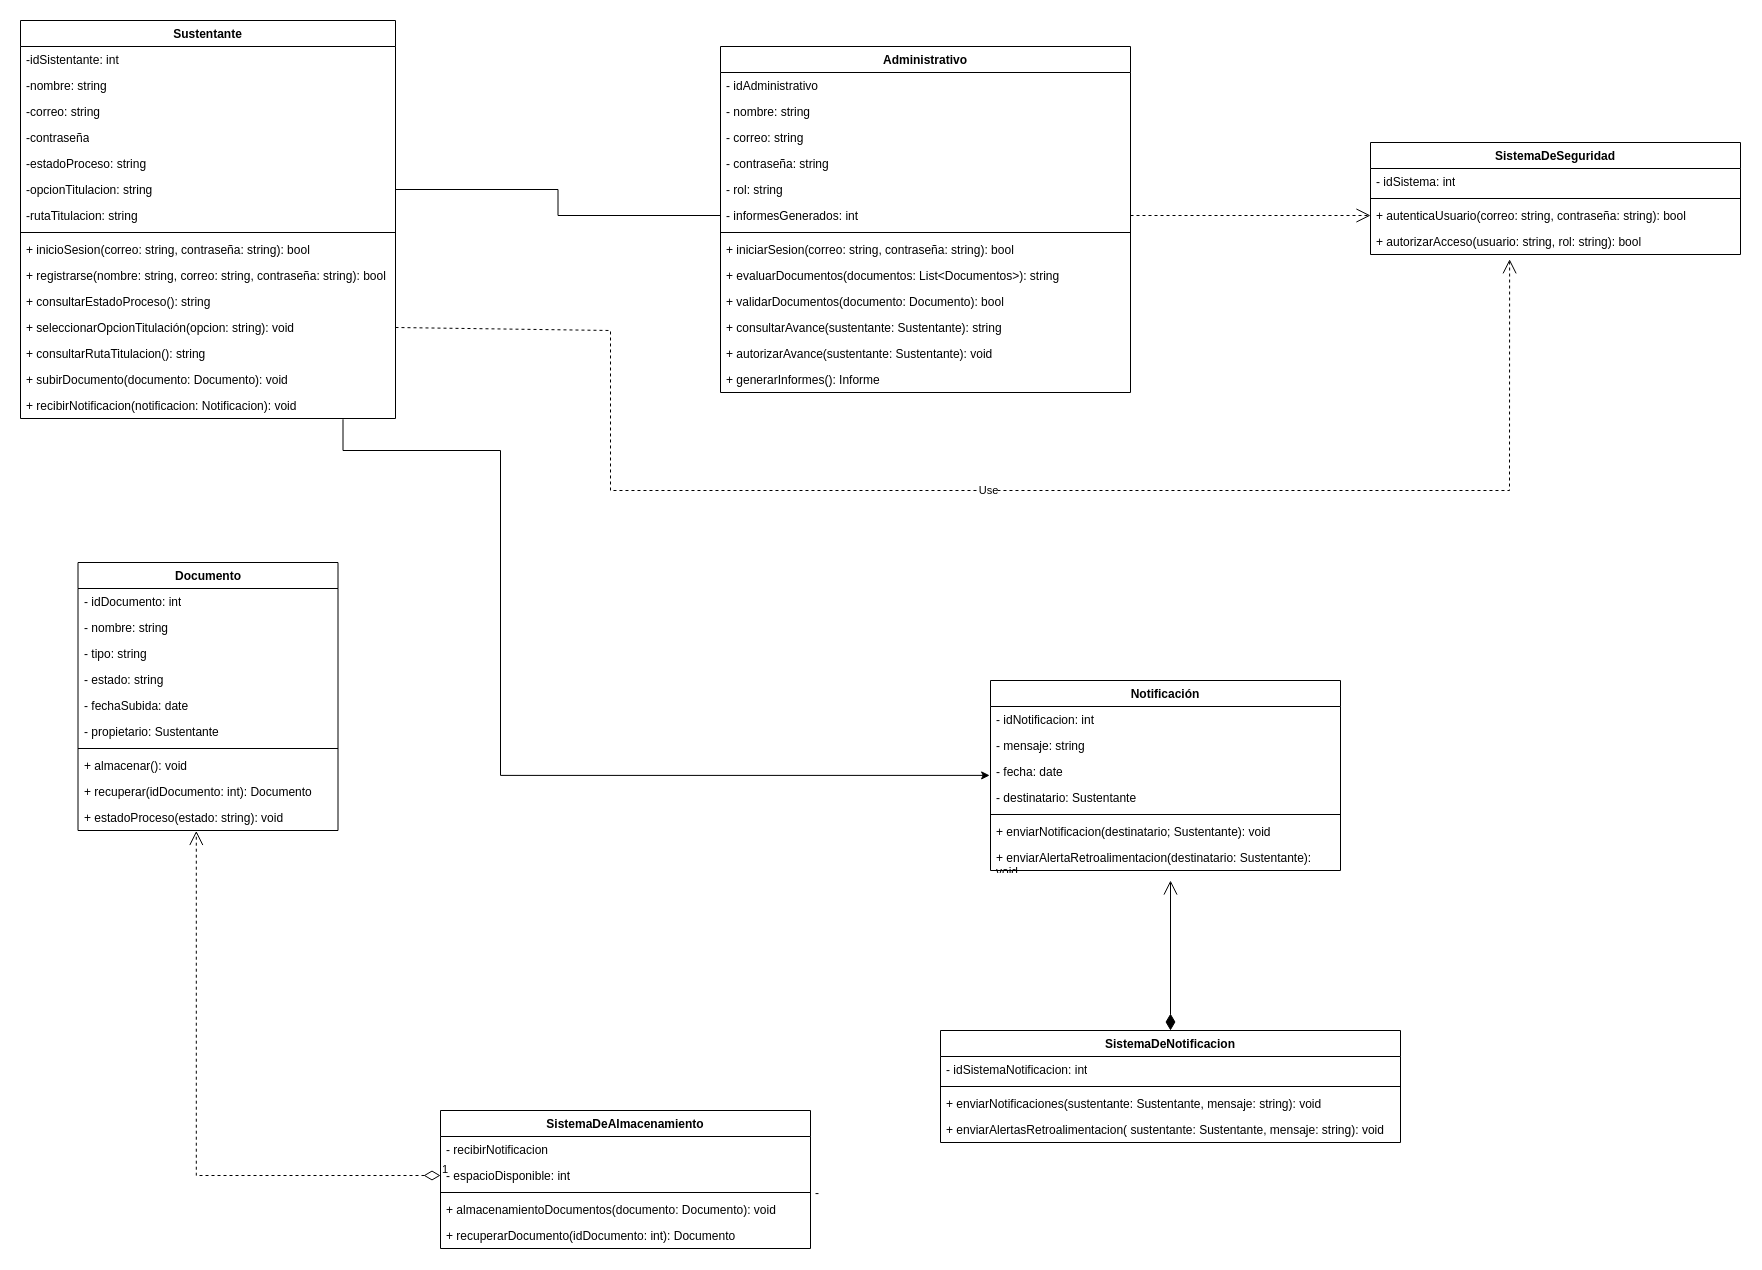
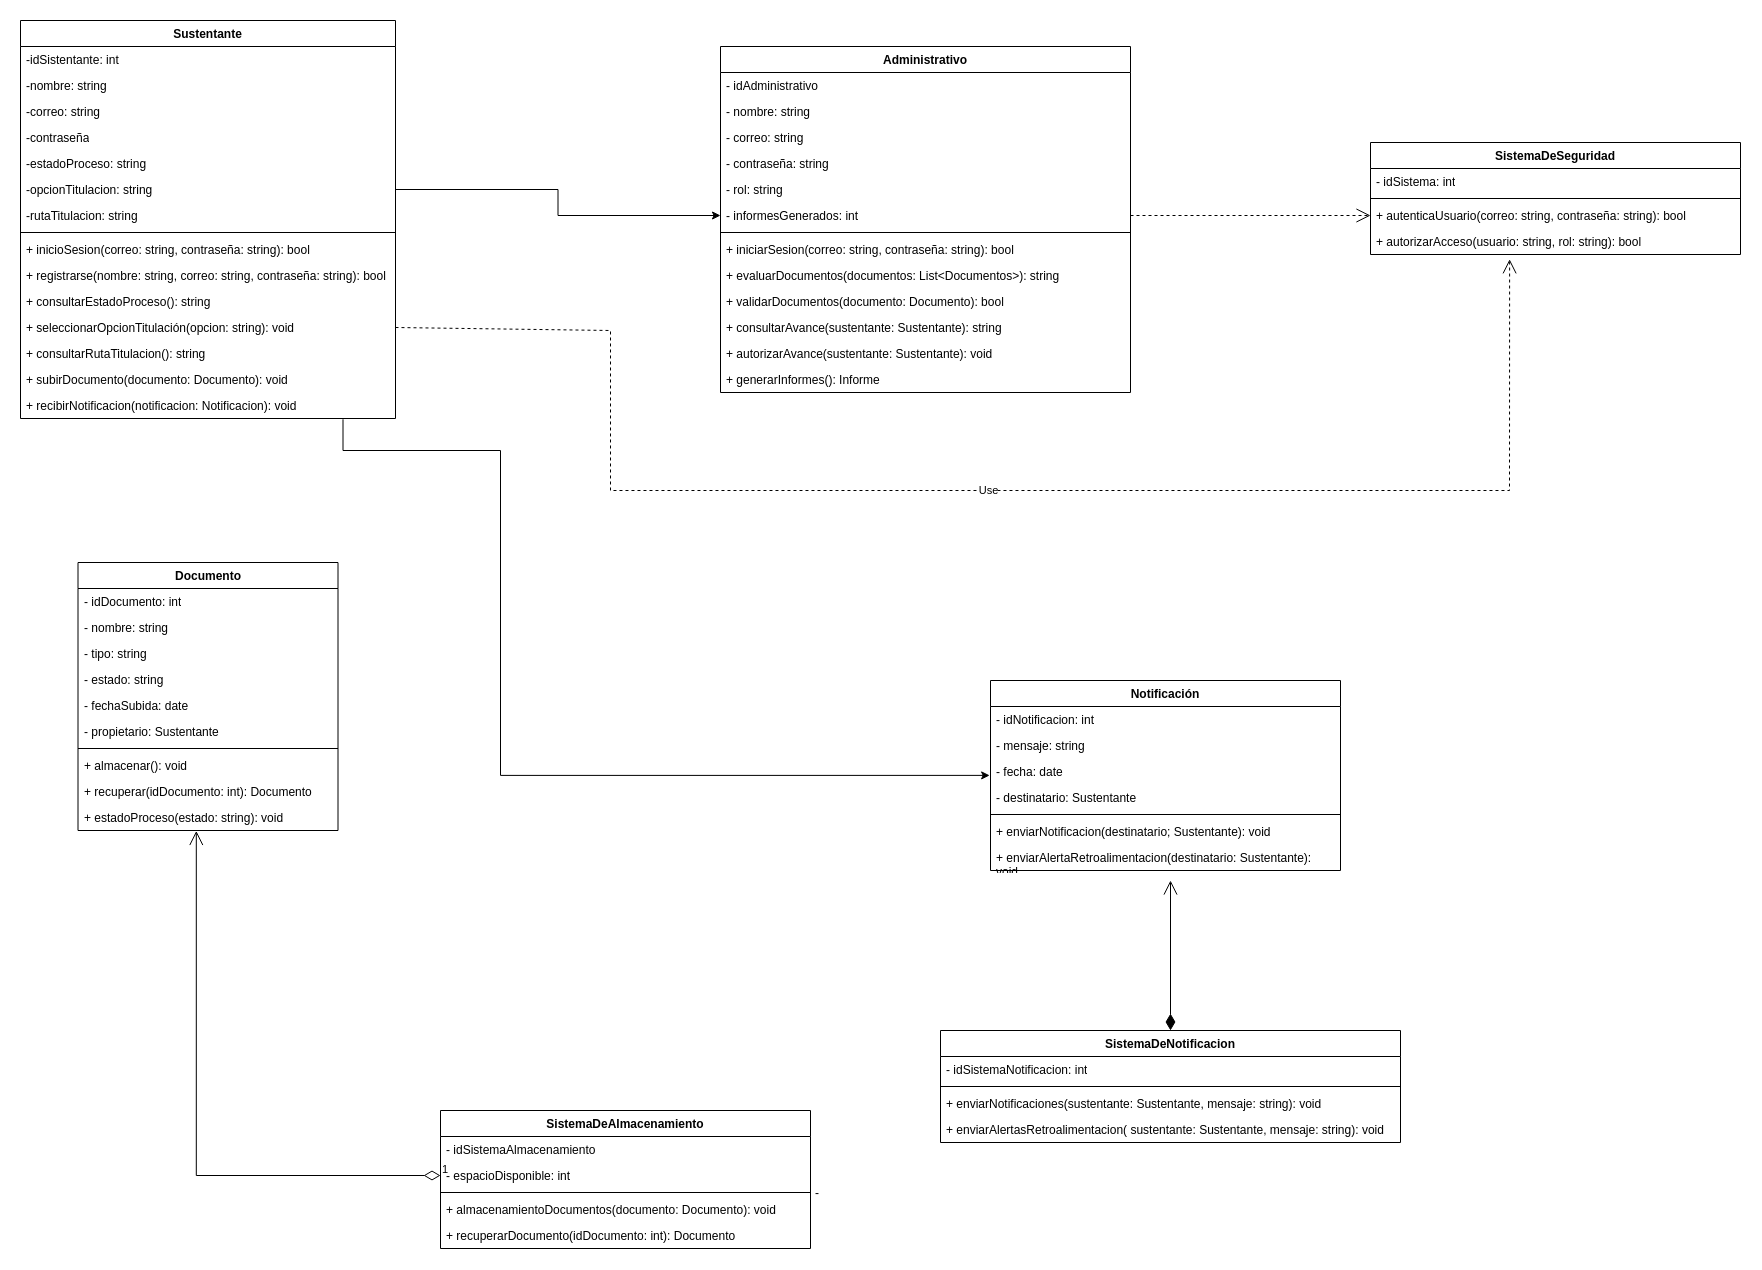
- <mxCell id="69" style="edgeStyle=orthogonalEdgeStyle;rounded=0;orthogonalLoop=1;jettySize=auto;html=1;entryX=0;entryY=0.5;entryDx=0;entryDy=0;endArrow=none;" edge="1" parent="1" source="22" target="8"><mxGeometry relative="1" as="geometry" /></mxCell>
+ <mxCell id="69" style="edgeStyle=orthogonalEdgeStyle;rounded=0;orthogonalLoop=1;jettySize=auto;html=1;entryX=0;entryY=0.5;entryDx=0;entryDy=0;" edge="1" parent="1" source="22" target="8"><mxGeometry relative="1" as="geometry" /></mxCell>
- <mxCell id="67" value="1" style="endArrow=open;html=1;endSize=12;startArrow=diamondThin;startSize=14;startFill=0;edgeStyle=orthogonalEdgeStyle;align=left;verticalAlign=bottom;rounded=0;exitX=0;exitY=0.5;exitDx=0;exitDy=0;entryX=0.455;entryY=1.017;entryDx=0;entryDy=0;entryPerimeter=0;dashed=1;" edge="1" parent="1" source="63" target="47"><mxGeometry x="-1" y="3" relative="1" as="geometry"><mxPoint x="500" y="820" as="sourcePoint" /><mxPoint x="660" y="820" as="targetPoint" /></mxGeometry></mxCell>
+ <mxCell id="67" value="1" style="endArrow=open;html=1;endSize=12;startArrow=diamondThin;startSize=14;startFill=0;edgeStyle=orthogonalEdgeStyle;align=left;verticalAlign=bottom;rounded=0;exitX=0;exitY=0.5;exitDx=0;exitDy=0;entryX=0.455;entryY=1.017;entryDx=0;entryDy=0;entryPerimeter=0;" edge="1" parent="1" source="63" target="47"><mxGeometry x="-1" y="3" relative="1" as="geometry"><mxPoint x="500" y="820" as="sourcePoint" /><mxPoint x="660" y="820" as="targetPoint" /></mxGeometry></mxCell>
- <mxCell id="62" value="- recibirNotificacion" style="text;strokeColor=none;fillColor=none;align=left;verticalAlign=top;spacingLeft=4;spacingRight=4;overflow=hidden;rotatable=0;points=[[0,0.5],[1,0.5]];portConstraint=eastwest;whiteSpace=wrap;html=1;" vertex="1" parent="61"><mxGeometry y="26" width="370" height="26" as="geometry" /></mxCell>
+ <mxCell id="62" value="- idSistemaAlmacenamiento" style="text;strokeColor=none;fillColor=none;align=left;verticalAlign=top;spacingLeft=4;spacingRight=4;overflow=hidden;rotatable=0;points=[[0,0.5],[1,0.5]];portConstraint=eastwest;whiteSpace=wrap;html=1;" vertex="1" parent="61"><mxGeometry y="26" width="370" height="26" as="geometry" /></mxCell>
